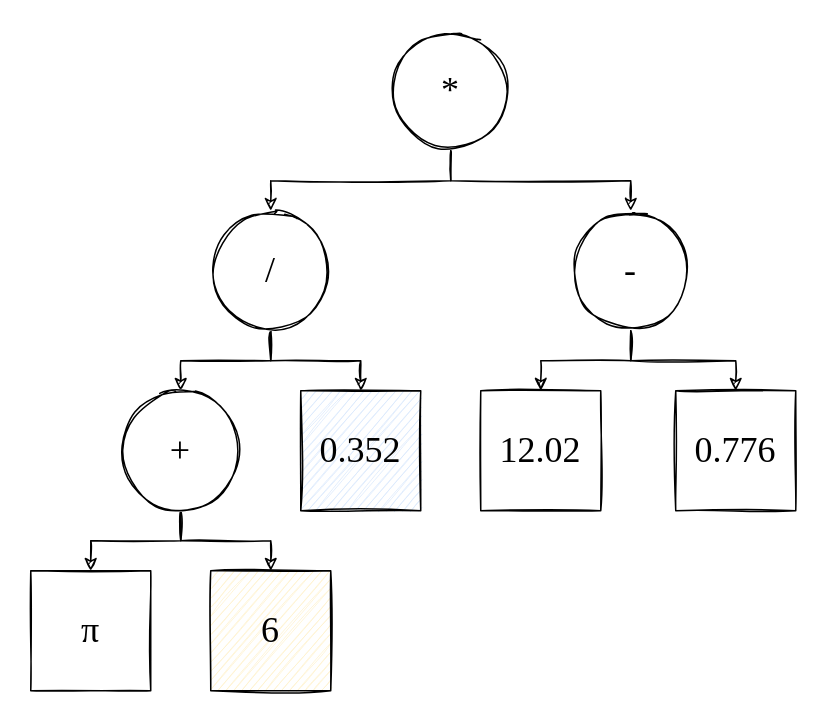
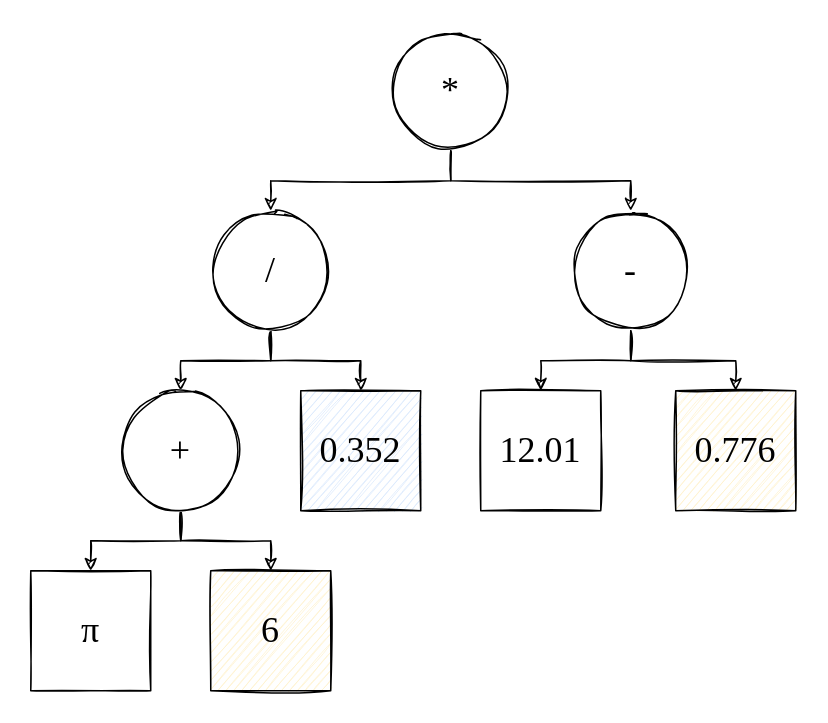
- <mxCell id="14" value="12.02" style="whiteSpace=wrap;html=1;aspect=fixed;sketch=1;fontFamily=Architects Daughter;fontSource=https%3A%2F%2Ffonts.googleapis.com%2Fcss%3Ffamily%3DArchitects%2BDaughter;fontSize=24;" vertex="1" parent="1"><mxGeometry x="320" y="260" width="80" height="80" as="geometry" /></mxCell>
+ <mxCell id="14" value="12.01" style="whiteSpace=wrap;html=1;aspect=fixed;sketch=1;fontFamily=Architects Daughter;fontSource=https%3A%2F%2Ffonts.googleapis.com%2Fcss%3Ffamily%3DArchitects%2BDaughter;fontSize=24;" vertex="1" parent="1"><mxGeometry x="320" y="260" width="80" height="80" as="geometry" /></mxCell>
- <mxCell id="15" value="0.776" style="whiteSpace=wrap;html=1;aspect=fixed;sketch=1;fontFamily=Architects Daughter;fontSource=https%3A%2F%2Ffonts.googleapis.com%2Fcss%3Ffamily%3DArchitects%2BDaughter;fontSize=24;" vertex="1" parent="1"><mxGeometry x="450" y="260" width="80" height="80" as="geometry" /></mxCell>
+ <mxCell id="15" value="0.776" style="whiteSpace=wrap;html=1;aspect=fixed;sketch=1;fontFamily=Architects Daughter;fontSource=https%3A%2F%2Ffonts.googleapis.com%2Fcss%3Ffamily%3DArchitects%2BDaughter;fontSize=24;fillColor=#fff2cc;" vertex="1" parent="1"><mxGeometry x="450" y="260" width="80" height="80" as="geometry" /></mxCell>
